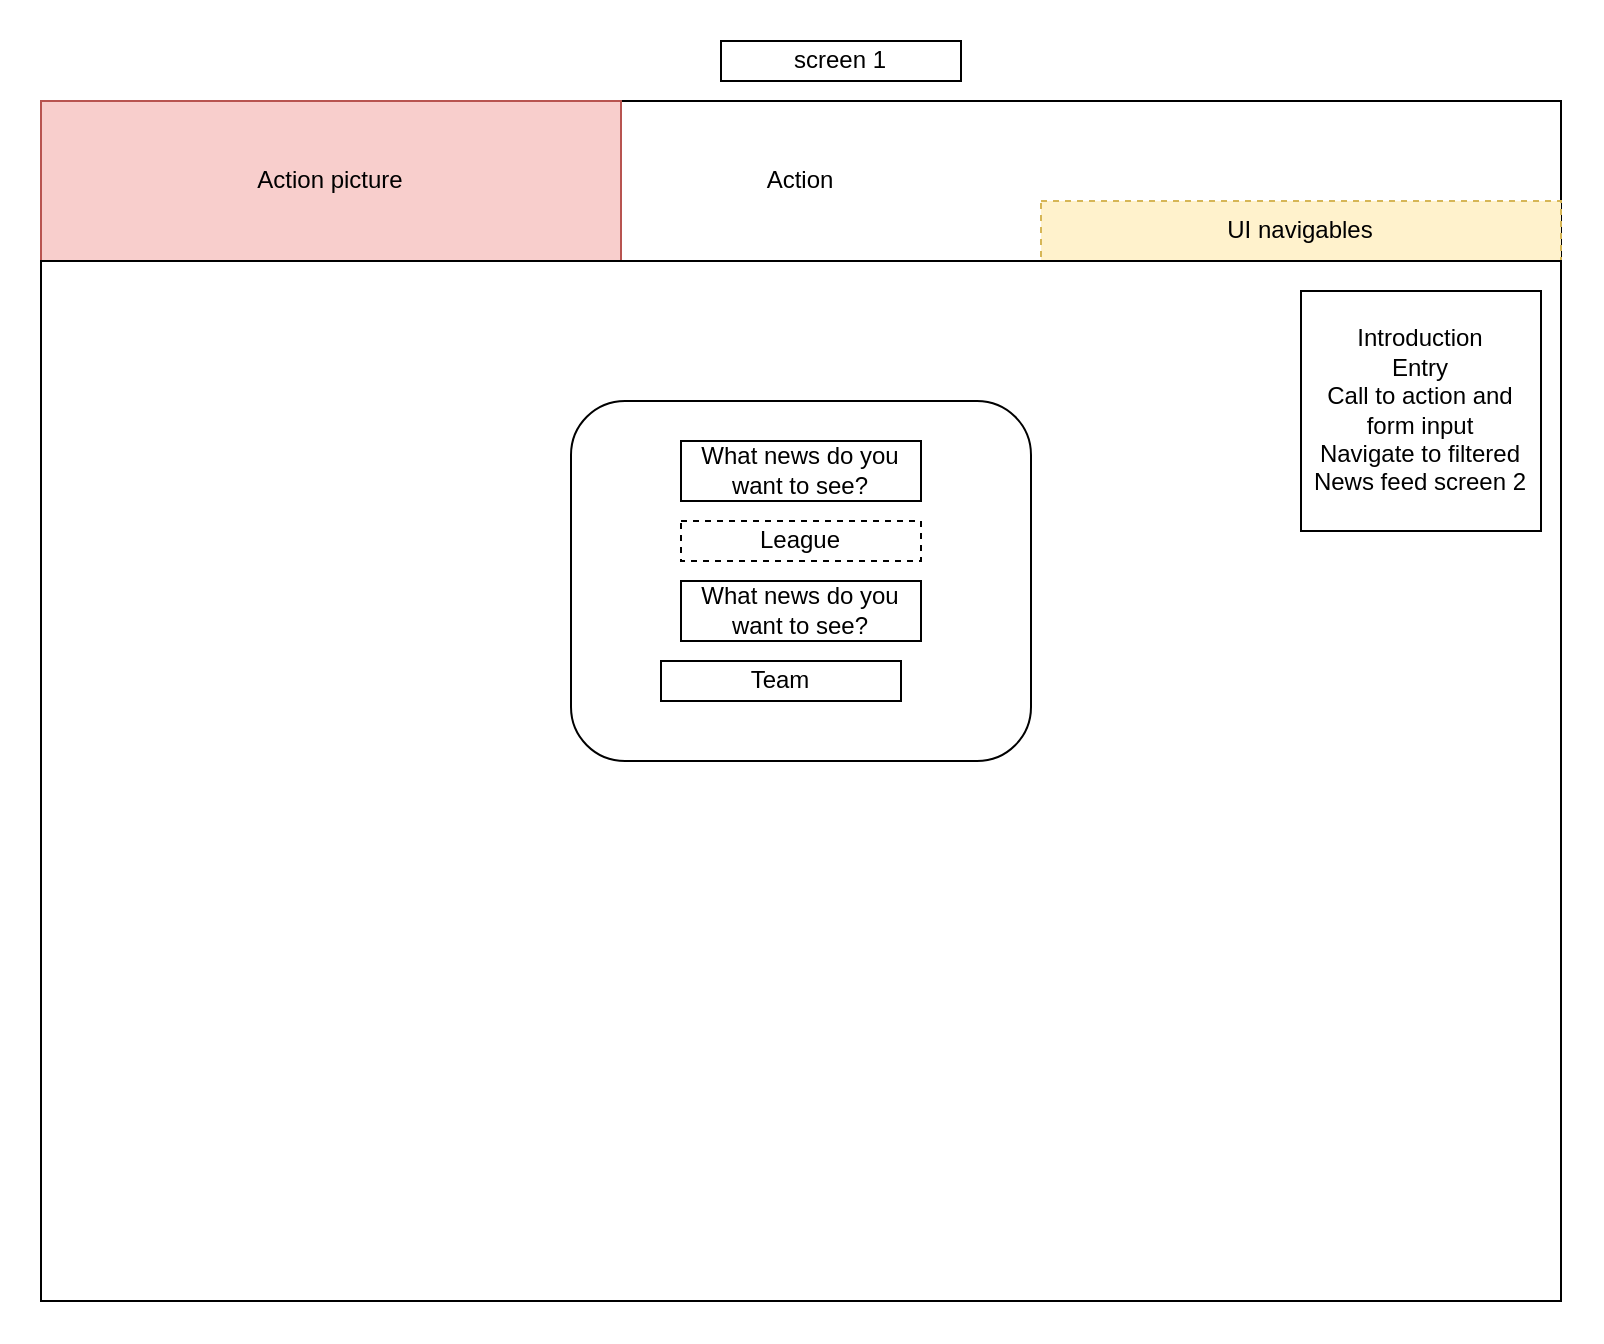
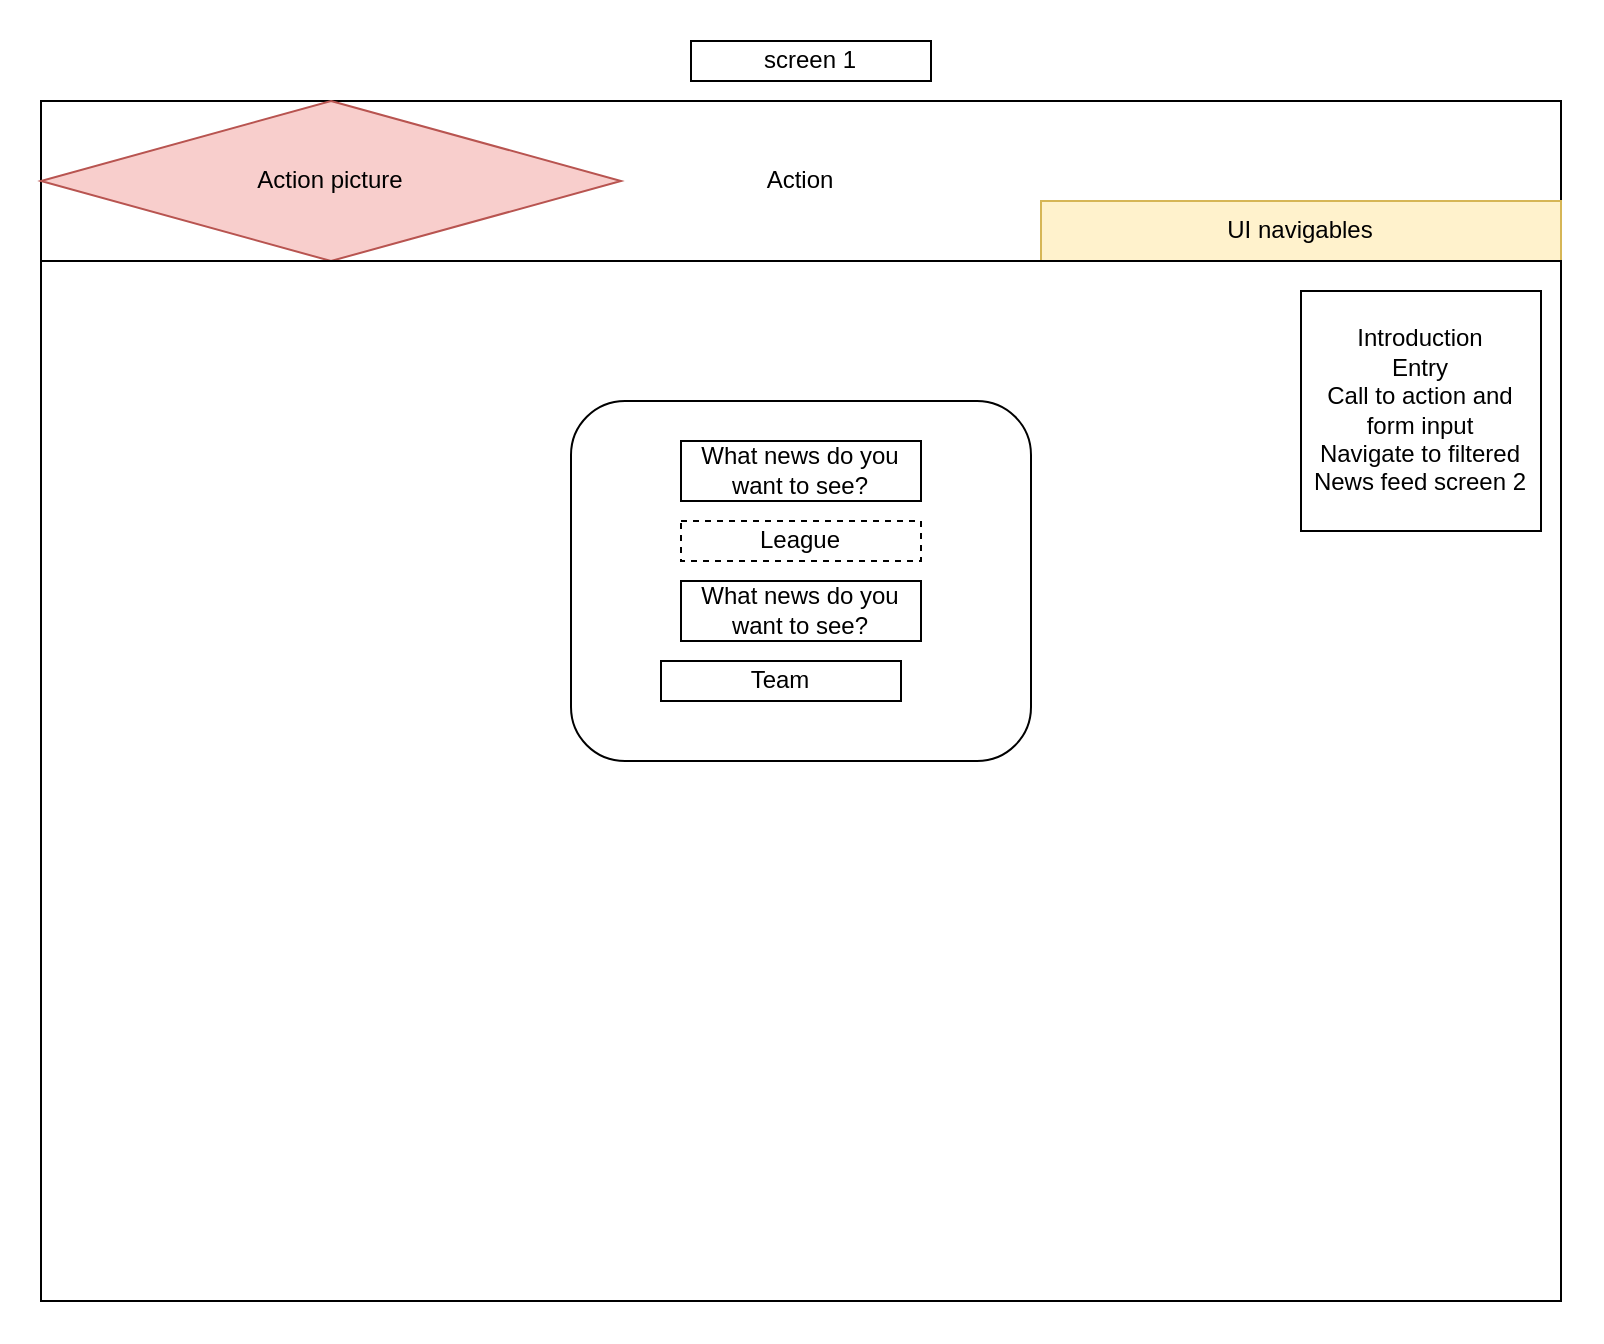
- <mxCell id="7" value="screen 1" style="rounded=0;whiteSpace=wrap;html=1;" parent="1" vertex="1"><mxGeometry x="360" y="20" width="120" height="20" as="geometry" /></mxCell>
+ <mxCell id="7" value="screen 1" style="rounded=0;whiteSpace=wrap;html=1;" parent="1" vertex="1"><mxGeometry x="345" y="20" width="120" height="20" as="geometry" /></mxCell>
- <mxCell id="4" value="Action picture" style="rounded=0;whiteSpace=wrap;html=1;fillColor=#f8cecc;strokeColor=#b85450;" parent="1" vertex="1"><mxGeometry x="20" y="50" width="290" height="80" as="geometry" /></mxCell>
+ <mxCell id="4" value="Action picture" style="rhombus;whiteSpace=wrap;html=1;fillColor=#f8cecc;strokeColor=#b85450;" parent="1" vertex="1"><mxGeometry x="20" y="50" width="290" height="80" as="geometry" /></mxCell>
- <mxCell id="3" value="UI navigables" style="rounded=0;whiteSpace=wrap;html=1;fillColor=#fff2cc;strokeColor=#d6b656;dashed=1;" parent="1" vertex="1"><mxGeometry x="520" y="100" width="260" height="30" as="geometry" /></mxCell>
+ <mxCell id="3" value="UI navigables" style="rounded=0;whiteSpace=wrap;html=1;fillColor=#fff2cc;strokeColor=#d6b656;" parent="1" vertex="1"><mxGeometry x="520" y="100" width="260" height="30" as="geometry" /></mxCell>
